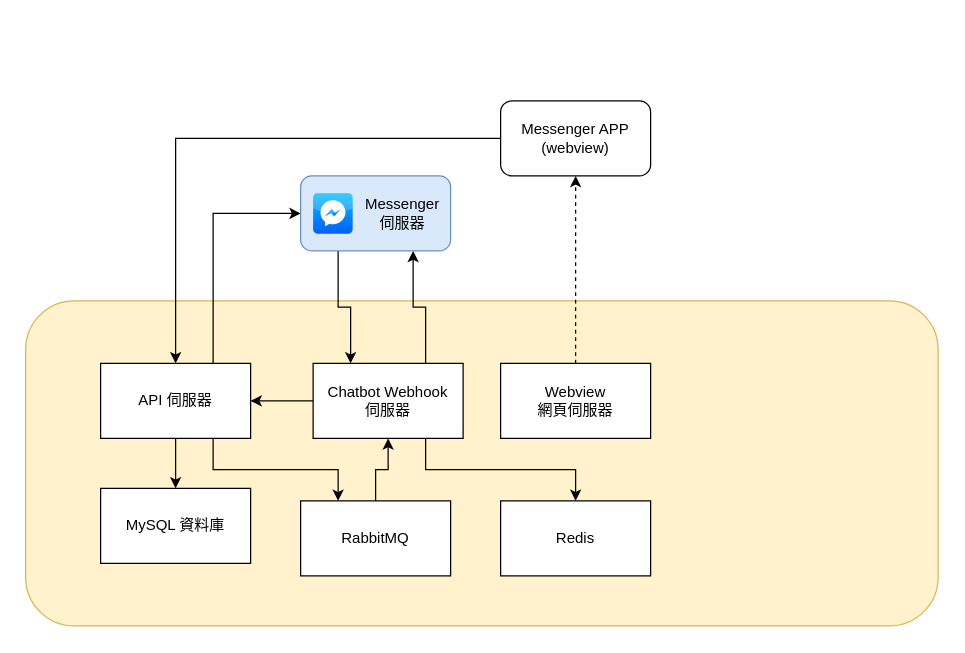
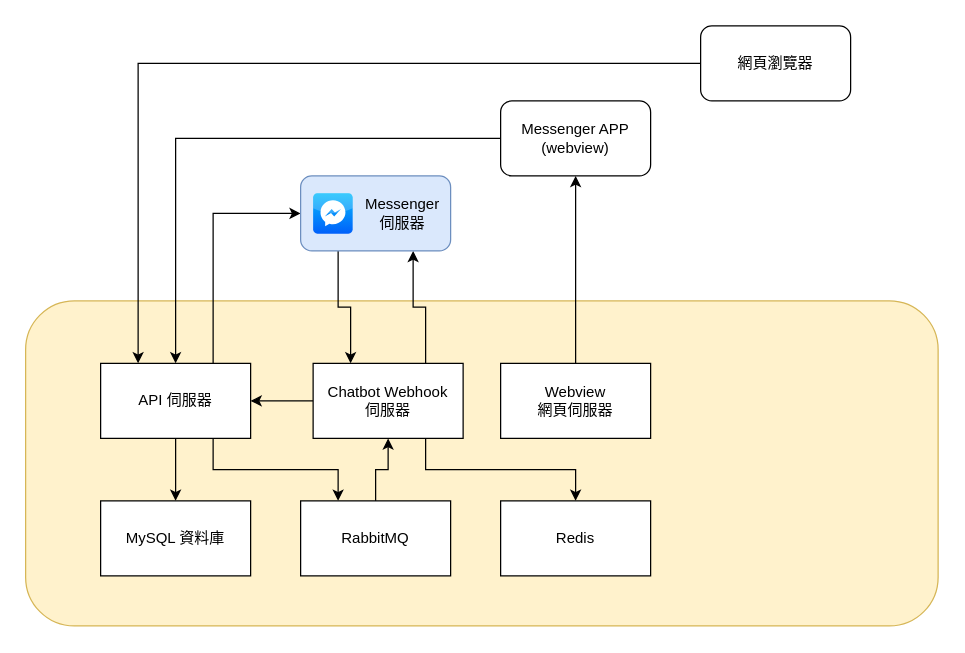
+ <mxCell id="17" style="edgeStyle=orthogonalEdgeStyle;rounded=0;orthogonalLoop=1;jettySize=auto;html=1;entryX=0.25;entryY=0;entryDx=0;entryDy=0;" edge="1" parent="1" source="18" target="6"><mxGeometry relative="1" as="geometry" /></mxCell>
+ <mxCell id="18" value="網頁瀏覽器" style="rounded=1;whiteSpace=wrap;html=1;" vertex="1" parent="1"><mxGeometry x="560" y="20" width="120" height="60" as="geometry" /></mxCell>
- <mxCell id="7" style="edgeStyle=orthogonalEdgeStyle;rounded=0;orthogonalLoop=1;jettySize=auto;html=1;dashed=1;" edge="1" parent="1" source="8" target="16"><mxGeometry relative="1" as="geometry" /></mxCell>
+ <mxCell id="7" style="edgeStyle=orthogonalEdgeStyle;rounded=0;orthogonalLoop=1;jettySize=auto;html=1;" edge="1" parent="1" source="8" target="16"><mxGeometry relative="1" as="geometry" /></mxCell>
- <mxCell id="19" value="MySQL 資料庫" style="rounded=0;whiteSpace=wrap;html=1;" vertex="1" parent="1"><mxGeometry x="80" y="390" width="120" height="60" as="geometry" /></mxCell>
+ <mxCell id="19" value="MySQL 資料庫" style="rounded=0;whiteSpace=wrap;html=1;" vertex="1" parent="1"><mxGeometry x="80" y="400" width="120" height="60" as="geometry" /></mxCell>
